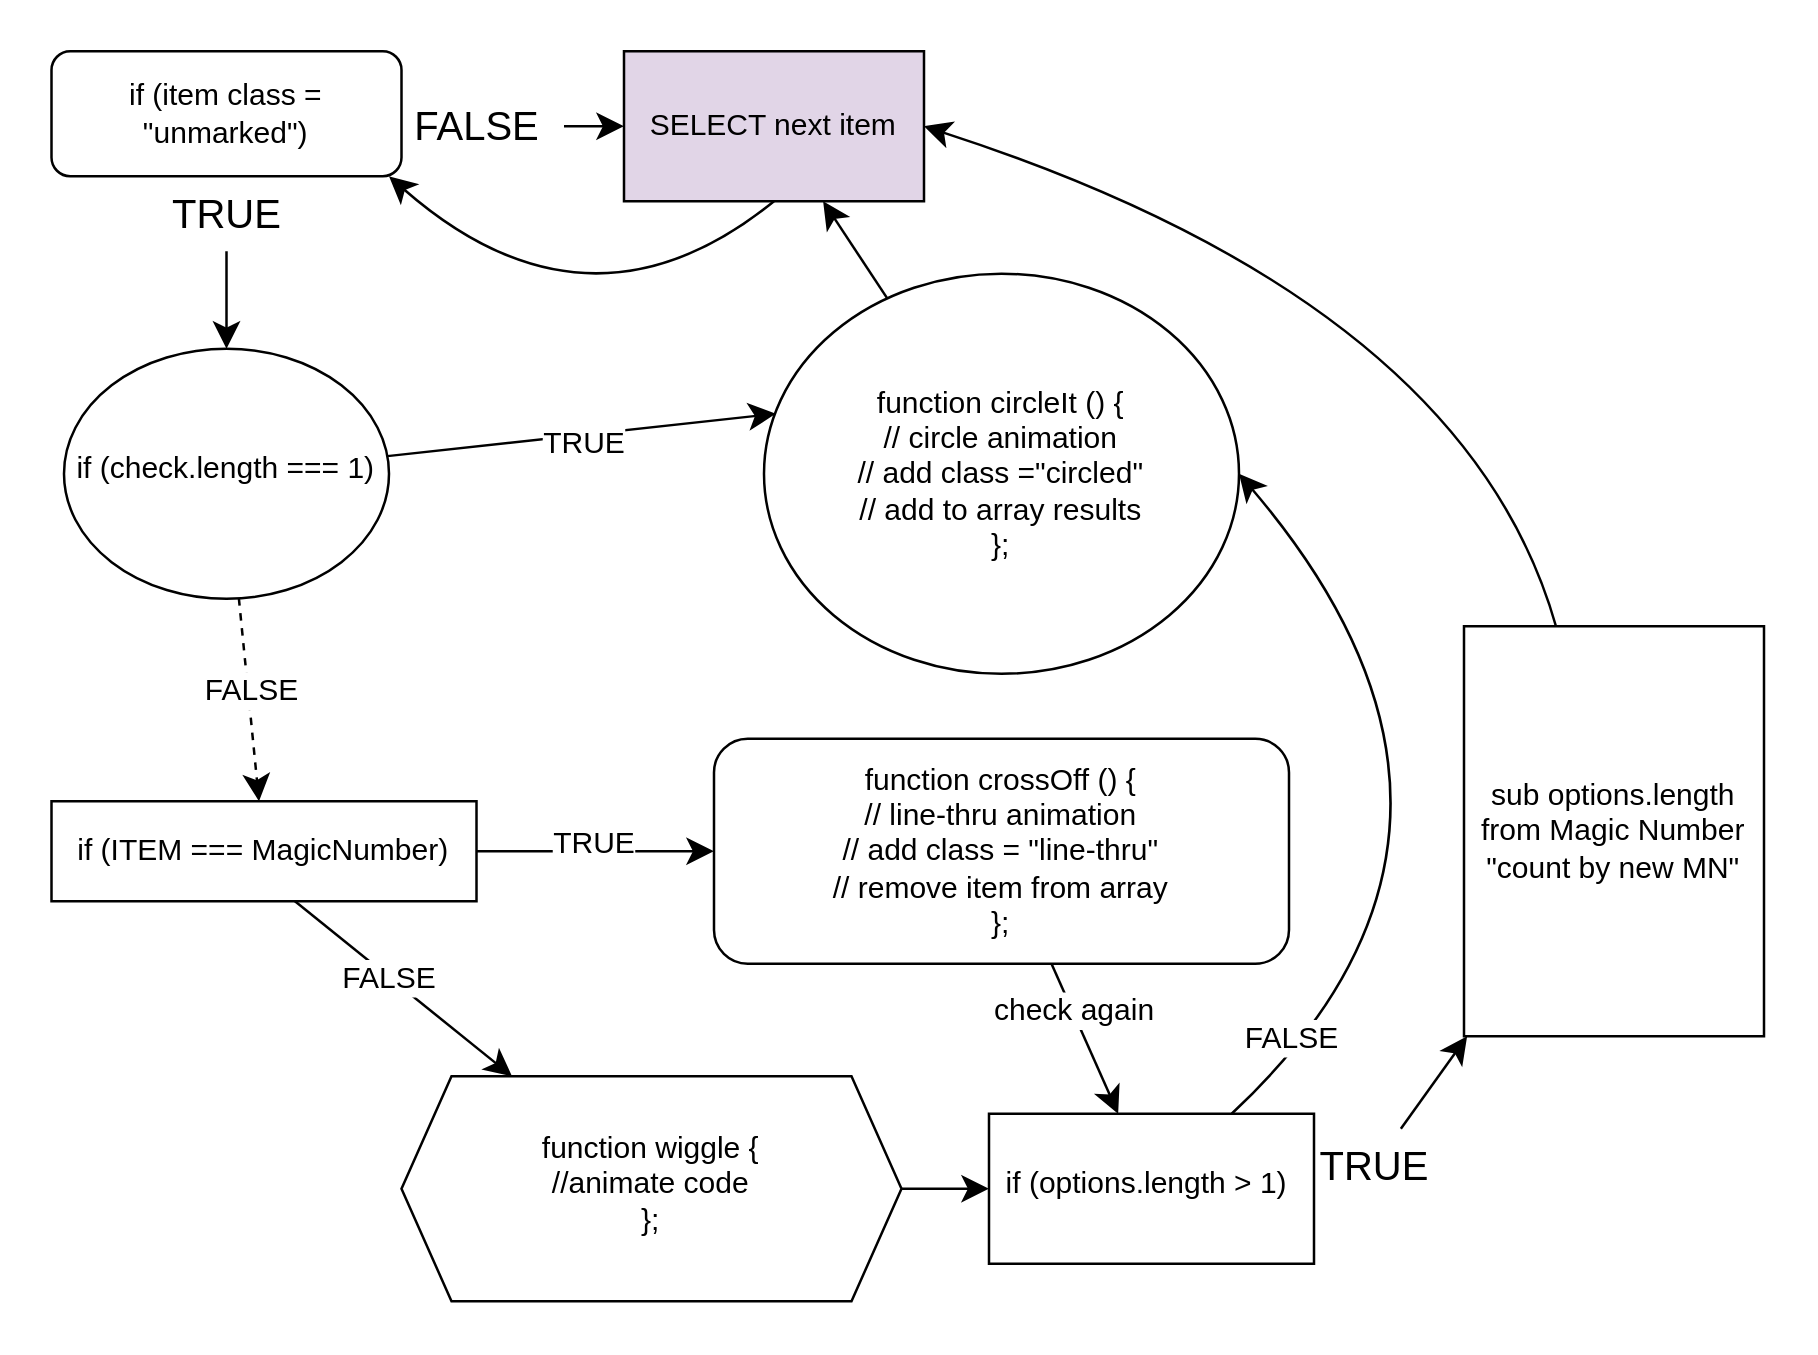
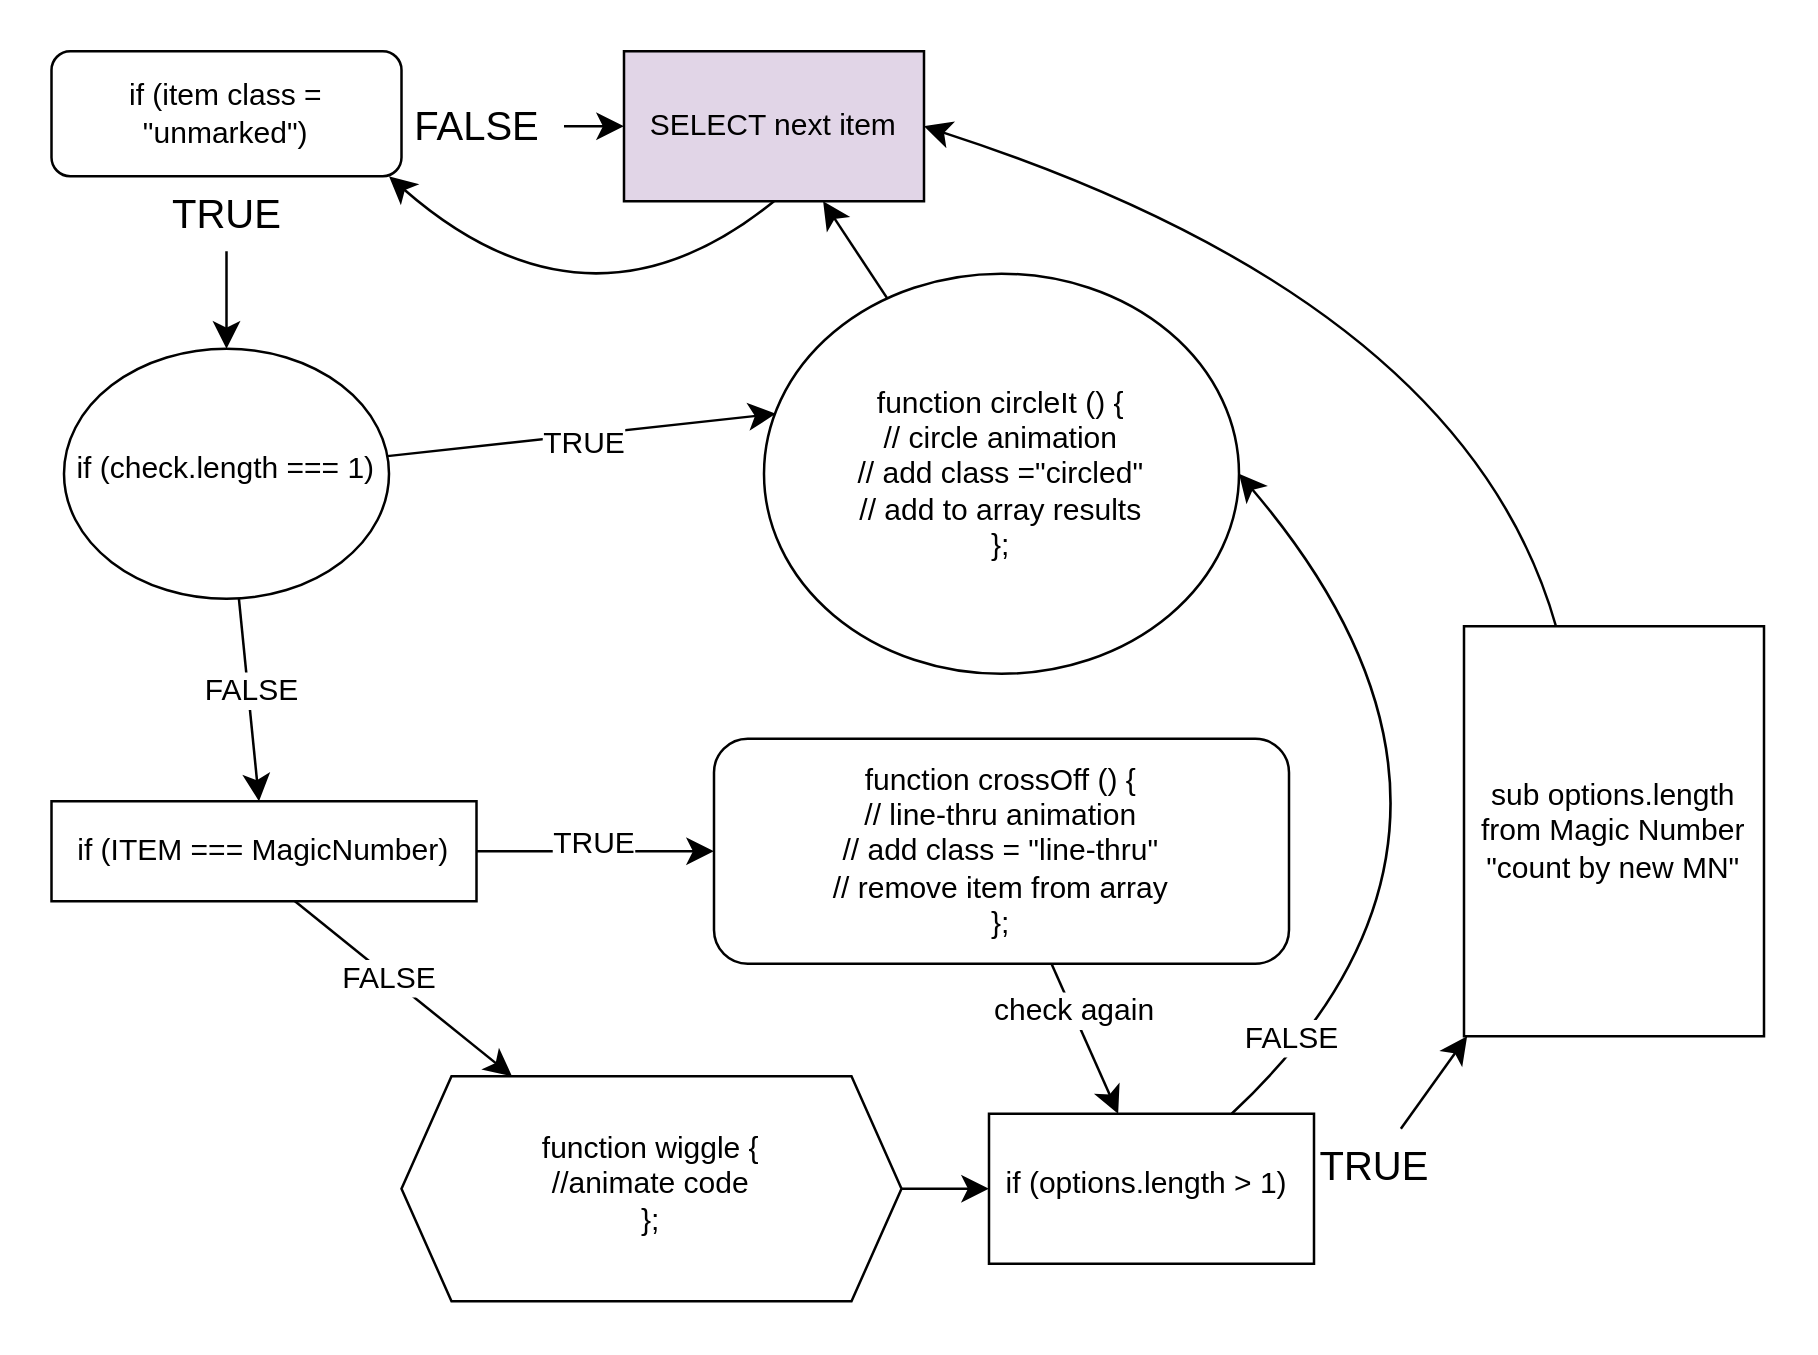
- <mxCell id="19" style="edgeStyle=none;curved=1;rounded=0;orthogonalLoop=1;jettySize=auto;html=1;fontSize=12;startSize=8;endSize=8;dashed=1;" edge="1" parent="1" source="21" target="16"><mxGeometry relative="1" as="geometry" /></mxCell>
+ <mxCell id="19" style="edgeStyle=none;curved=1;rounded=0;orthogonalLoop=1;jettySize=auto;html=1;fontSize=12;startSize=8;endSize=8;" edge="1" parent="1" source="21" target="16"><mxGeometry relative="1" as="geometry" /></mxCell>
